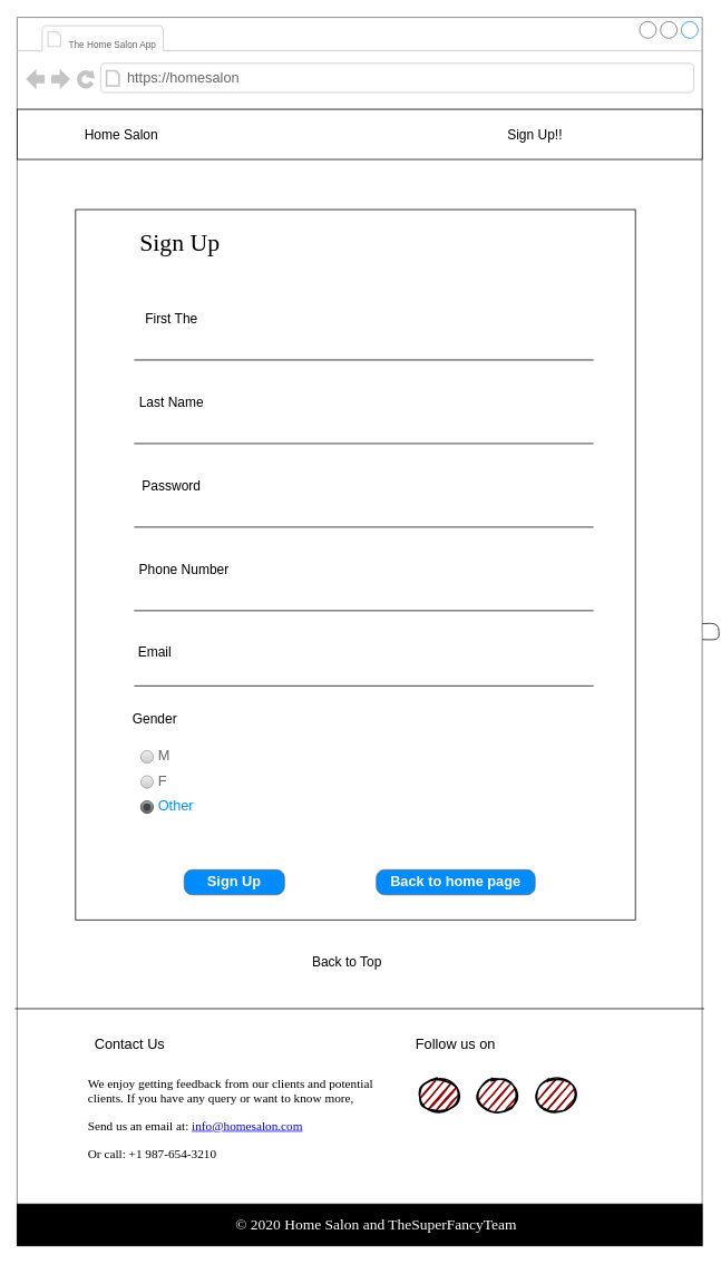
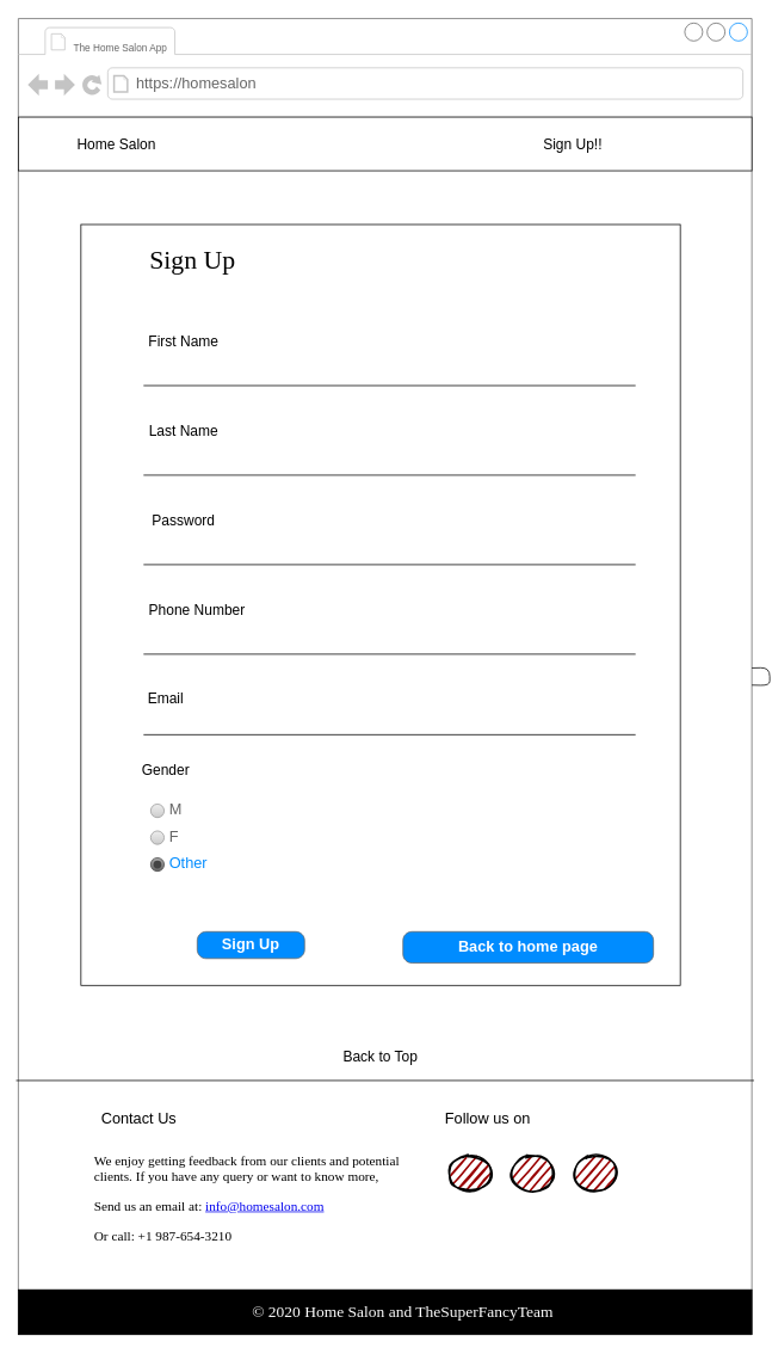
- <mxCell id="6" value="&lt;font style=&quot;font-size: 16px&quot;&gt;Home Salon&lt;/font&gt;" style="text;html=1;strokeColor=none;fillColor=none;align=center;verticalAlign=middle;whiteSpace=wrap;rounded=0;" vertex="1" parent="2"><mxGeometry x="70" y="130" width="110" height="20" as="geometry" /></mxCell>
+ <mxCell id="6" value="&lt;font style=&quot;font-size: 16px&quot;&gt;Home Salon&lt;/font&gt;" style="text;html=1;strokeColor=none;fillColor=none;align=center;verticalAlign=middle;whiteSpace=wrap;rounded=0;" vertex="1" parent="2"><mxGeometry x="55" y="130" width="110" height="20" as="geometry" /></mxCell>
- <mxCell id="9" value="&lt;font style=&quot;font-size: 16px&quot;&gt;First The&lt;/font&gt;" style="text;html=1;strokeColor=none;fillColor=none;align=center;verticalAlign=middle;whiteSpace=wrap;rounded=0;" vertex="1" parent="2"><mxGeometry x="130" y="350" width="110" height="20" as="geometry" /></mxCell>
+ <mxCell id="9" value="&lt;font style=&quot;font-size: 16px&quot;&gt;First Name&lt;/font&gt;" style="text;html=1;strokeColor=none;fillColor=none;align=center;verticalAlign=middle;whiteSpace=wrap;rounded=0;" vertex="1" parent="2"><mxGeometry x="130" y="350" width="110" height="20" as="geometry" /></mxCell>
- <mxCell id="25" value="Back to home page" style="strokeWidth=1;shadow=0;dashed=0;align=center;html=1;shape=mxgraph.mockup.buttons.button;strokeColor=#666666;fontColor=#ffffff;mainText=;buttonStyle=round;fontSize=17;fontStyle=1;fillColor=#008cff;whiteSpace=wrap;" vertex="1" parent="2"><mxGeometry x="430" y="1020" width="190" height="30" as="geometry" /></mxCell>
+ <mxCell id="25" value="Back to home page" style="strokeWidth=1;shadow=0;dashed=0;align=center;html=1;shape=mxgraph.mockup.buttons.button;strokeColor=#666666;fontColor=#ffffff;mainText=;buttonStyle=round;fontSize=17;fontStyle=1;fillColor=#008cff;whiteSpace=wrap;" vertex="1" parent="2"><mxGeometry x="430" y="1020" width="280" height="35" as="geometry" /></mxCell>
- <mxCell id="26" value="&lt;font style=&quot;font-size: 16px&quot;&gt;Back to Top&lt;/font&gt;" style="text;html=1;strokeColor=none;fillColor=none;align=center;verticalAlign=middle;whiteSpace=wrap;rounded=0;" vertex="1" parent="2"><mxGeometry x="350" y="1120" width="90" height="20" as="geometry" /></mxCell>
+ <mxCell id="26" value="&lt;font style=&quot;font-size: 16px&quot;&gt;Back to Top&lt;/font&gt;" style="text;html=1;strokeColor=none;fillColor=none;align=center;verticalAlign=middle;whiteSpace=wrap;rounded=0;" vertex="1" parent="2"><mxGeometry x="360" y="1150" width="90" height="20" as="geometry" /></mxCell>
